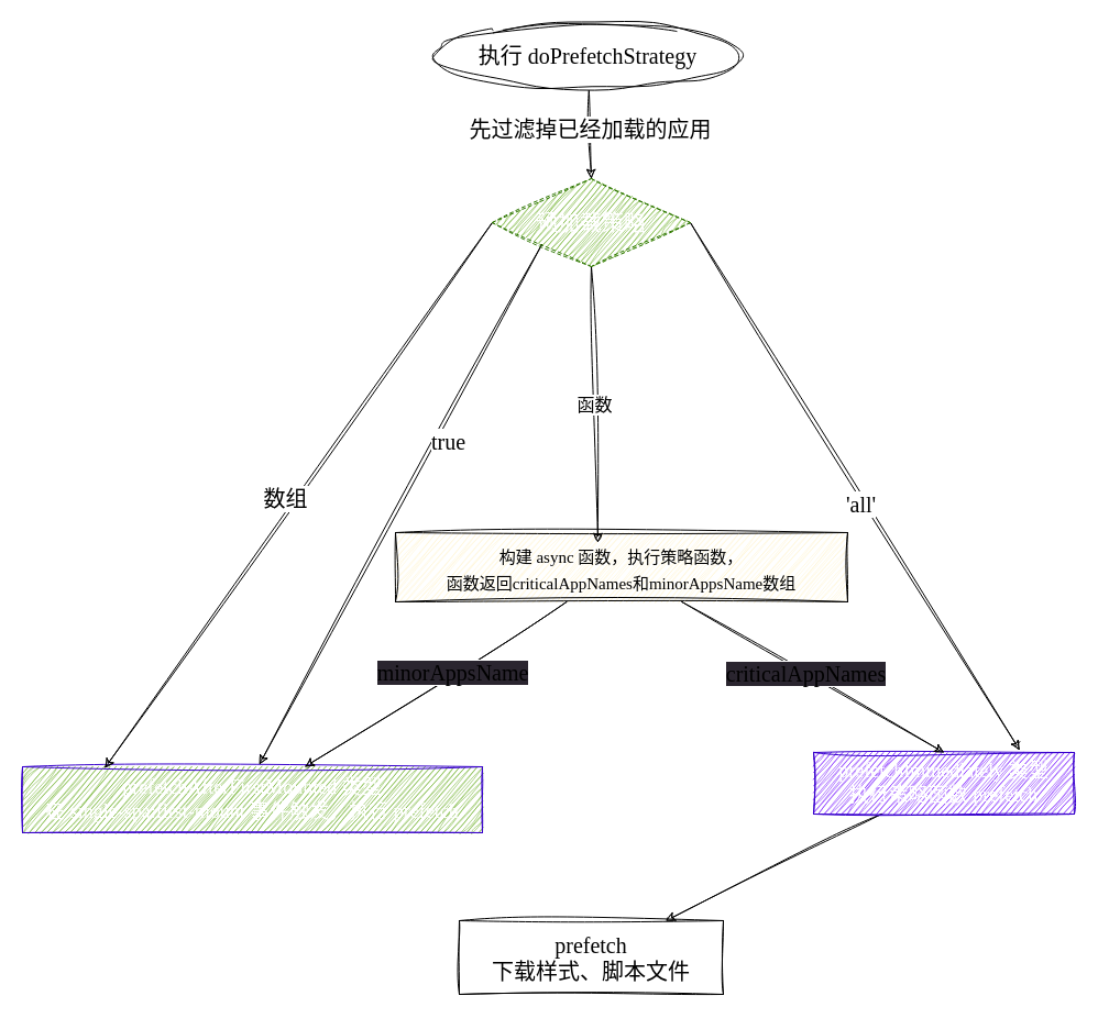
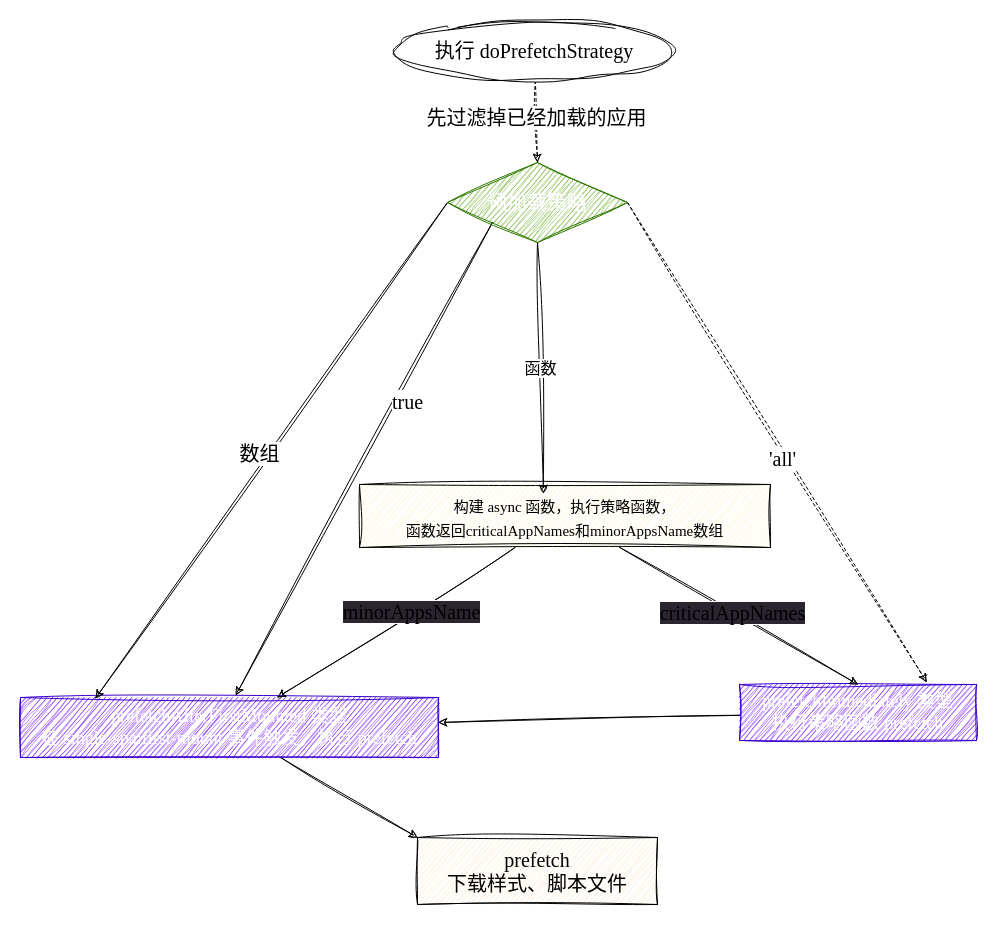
- <mxCell id="7" style="edgeStyle=none;sketch=1;hachureGap=4;jiggle=2;curveFitting=1;html=1;entryX=0.5;entryY=0;entryDx=0;entryDy=0;fontFamily=Tahoma;fontSize=16;" parent="1" source="9" target="21" edge="1"><mxGeometry relative="1" as="geometry" /></mxCell>
+ <mxCell id="7" style="edgeStyle=none;sketch=1;hachureGap=4;jiggle=2;curveFitting=1;html=1;entryX=0.5;entryY=0;entryDx=0;entryDy=0;fontFamily=Tahoma;fontSize=16;dashed=1;" parent="1" source="9" target="21" edge="1"><mxGeometry relative="1" as="geometry" /></mxCell>
- <mxCell id="21" value="预加载策略" style="rhombus;whiteSpace=wrap;html=1;sketch=1;hachureGap=4;jiggle=2;curveFitting=1;fontFamily=Tahoma;fontSize=20;labelBackgroundColor=none;fillColor=#60a917;fontColor=#ffffff;strokeColor=#2D7600;dashed=1;" parent="1" vertex="1"><mxGeometry x="447" y="162" width="180" height="80" as="geometry" /></mxCell>
+ <mxCell id="21" value="预加载策略" style="rhombus;whiteSpace=wrap;html=1;sketch=1;hachureGap=4;jiggle=2;curveFitting=1;fontFamily=Tahoma;fontSize=20;labelBackgroundColor=none;fillColor=#60a917;fontColor=#ffffff;strokeColor=#2D7600;" parent="1" vertex="1"><mxGeometry x="447" y="162" width="180" height="80" as="geometry" /></mxCell>
- <mxCell id="19" style="edgeStyle=none;sketch=1;hachureGap=4;jiggle=2;curveFitting=1;html=1;exitX=1;exitY=0.5;exitDx=0;exitDy=0;fontFamily=Tahoma;fontSize=16;entryX=0.79;entryY=-0.042;entryDx=0;entryDy=0;entryPerimeter=0;" parent="1" source="21" target="6" edge="1"><mxGeometry relative="1" as="geometry"><mxPoint x="800.44" y="398.4" as="targetPoint" /></mxGeometry></mxCell>
+ <mxCell id="19" style="edgeStyle=none;sketch=1;hachureGap=4;jiggle=2;curveFitting=1;html=1;exitX=1;exitY=0.5;exitDx=0;exitDy=0;fontFamily=Tahoma;fontSize=16;entryX=0.79;entryY=-0.042;entryDx=0;entryDy=0;entryPerimeter=0;dashed=1;" parent="1" source="21" target="6" edge="1"><mxGeometry relative="1" as="geometry"><mxPoint x="800.44" y="398.4" as="targetPoint" /></mxGeometry></mxCell>
- <mxCell id="4" value="&lt;font style=&quot;font-size: 18px;&quot;&gt;prefetchAfterFirstMounted 类型&lt;br style=&quot;font-size: 18px;&quot;&gt;&lt;/font&gt;&lt;div style=&quot;font-size: 18px;&quot;&gt;&lt;font style=&quot;font-size: 18px;&quot;&gt;在 single-spa:first-mount 事件触发，执行&amp;nbsp;prefetch&lt;/font&gt;&lt;/div&gt;" style="rounded=0;whiteSpace=wrap;html=1;sketch=1;hachureGap=4;jiggle=2;curveFitting=1;fontFamily=Tahoma;fontSize=18;fillColor=#60a917;fontColor=#ffffff;strokeColor=#3700CC;" parent="1" vertex="1"><mxGeometry x="20" y="697" width="418" height="60" as="geometry" /></mxCell>
+ <mxCell id="4" value="&lt;font style=&quot;font-size: 18px;&quot;&gt;prefetchAfterFirstMounted 类型&lt;br style=&quot;font-size: 18px;&quot;&gt;&lt;/font&gt;&lt;div style=&quot;font-size: 18px;&quot;&gt;&lt;font style=&quot;font-size: 18px;&quot;&gt;在 single-spa:first-mount 事件触发，执行&amp;nbsp;prefetch&lt;/font&gt;&lt;/div&gt;" style="rounded=0;whiteSpace=wrap;html=1;sketch=1;hachureGap=4;jiggle=2;curveFitting=1;fontFamily=Tahoma;fontSize=18;fillColor=#6a00ff;fontColor=#ffffff;strokeColor=#3700CC;" parent="1" vertex="1"><mxGeometry x="20" y="697" width="418" height="60" as="geometry" /></mxCell>
- <mxCell id="5" style="edgeStyle=none;sketch=1;hachureGap=4;jiggle=2;curveFitting=1;html=1;fontFamily=Tahoma;fontSize=16;" parent="1" source="6" target="2" edge="1"><mxGeometry relative="1" as="geometry" /></mxCell>
+ <mxCell id="5" style="edgeStyle=none;sketch=1;hachureGap=4;jiggle=2;curveFitting=1;html=1;fontFamily=Tahoma;fontSize=16;" parent="1" source="6" target="4" edge="1"><mxGeometry relative="1" as="geometry" /></mxCell>
+ <mxCell id="3" style="edgeStyle=none;sketch=1;hachureGap=4;jiggle=2;curveFitting=1;html=1;entryX=0;entryY=0;entryDx=0;entryDy=0;fontFamily=Tahoma;fontSize=16;" parent="1" source="4" target="2" edge="1"><mxGeometry relative="1" as="geometry" /></mxCell>
- <mxCell id="2" value="prefetch&lt;br&gt;&lt;div&gt;下载样式、脚本文件&lt;/div&gt;" style="rounded=0;whiteSpace=wrap;html=1;sketch=1;hachureGap=4;jiggle=2;curveFitting=1;fontFamily=Tahoma;fontSize=20;" parent="1" vertex="1"><mxGeometry x="417" y="837" width="240" height="67" as="geometry" /></mxCell>
+ <mxCell id="2" value="prefetch&lt;br&gt;&lt;div&gt;下载样式、脚本文件&lt;/div&gt;" style="rounded=0;whiteSpace=wrap;html=1;sketch=1;hachureGap=4;jiggle=2;curveFitting=1;fontFamily=Tahoma;fontSize=20;fillColor=#ffe6cc;" parent="1" vertex="1"><mxGeometry x="417" y="837" width="240" height="67" as="geometry" /></mxCell>
